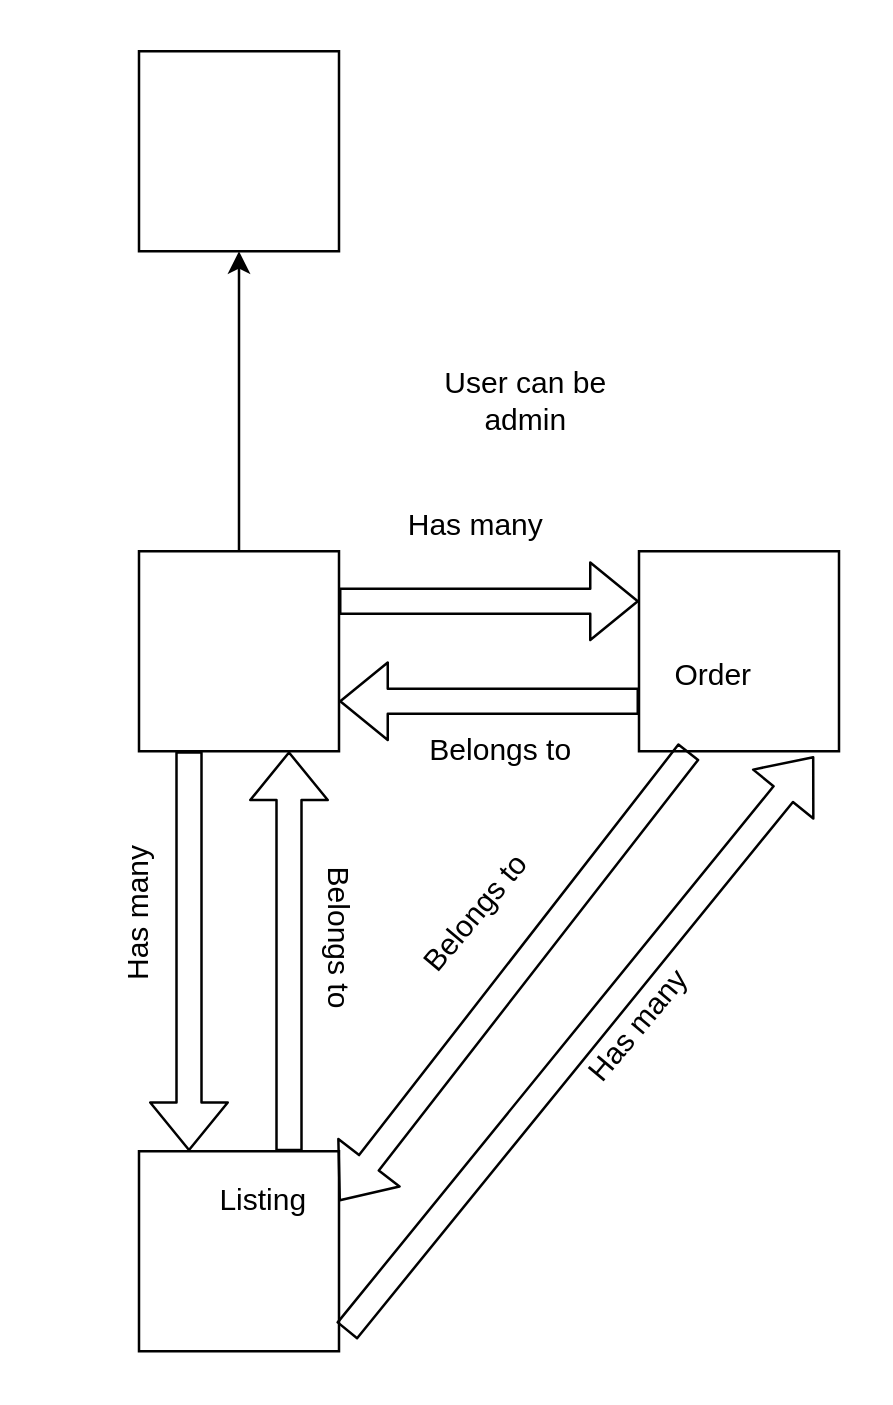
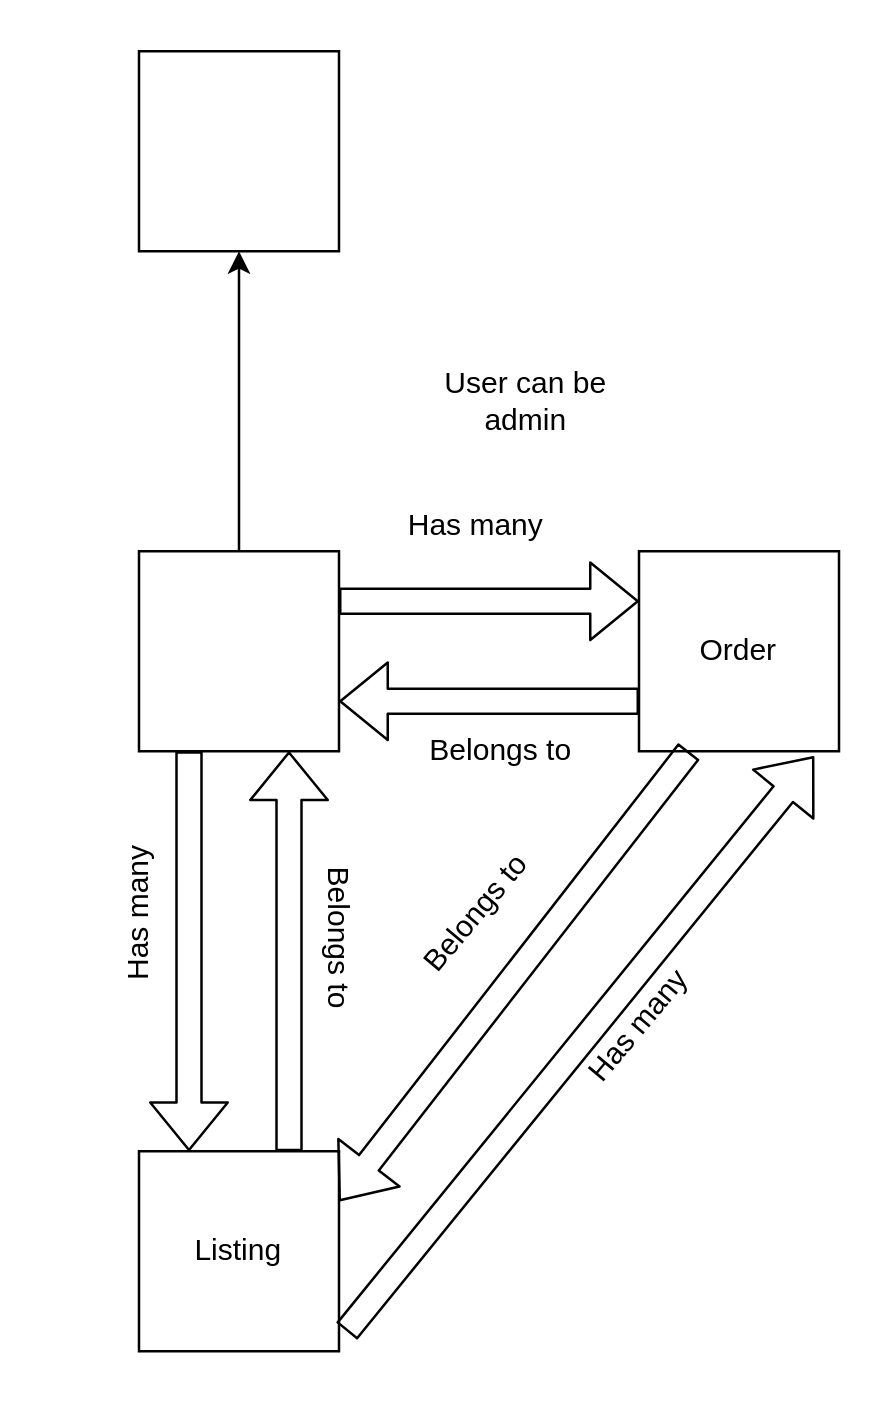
- <mxCell id="6" value="Order" style="text;html=1;strokeColor=none;fillColor=none;align=center;verticalAlign=middle;whiteSpace=wrap;rounded=0;" vertex="1" parent="1"><mxGeometry x="265" y="260" width="40" height="20" as="geometry" /></mxCell>
+ <mxCell id="6" value="Order" style="text;html=1;strokeColor=none;fillColor=none;align=center;verticalAlign=middle;whiteSpace=wrap;rounded=0;" vertex="1" parent="1"><mxGeometry x="275" y="250" width="40" height="20" as="geometry" /></mxCell>
- <mxCell id="4" value="Listing" style="text;html=1;strokeColor=none;fillColor=none;align=center;verticalAlign=middle;whiteSpace=wrap;rounded=0;" vertex="1" parent="1"><mxGeometry x="85" y="470" width="40" height="20" as="geometry" /></mxCell>
+ <mxCell id="4" value="Listing" style="text;html=1;strokeColor=none;fillColor=none;align=center;verticalAlign=middle;whiteSpace=wrap;rounded=0;" vertex="1" parent="1"><mxGeometry x="75" y="490" width="40" height="20" as="geometry" /></mxCell>
